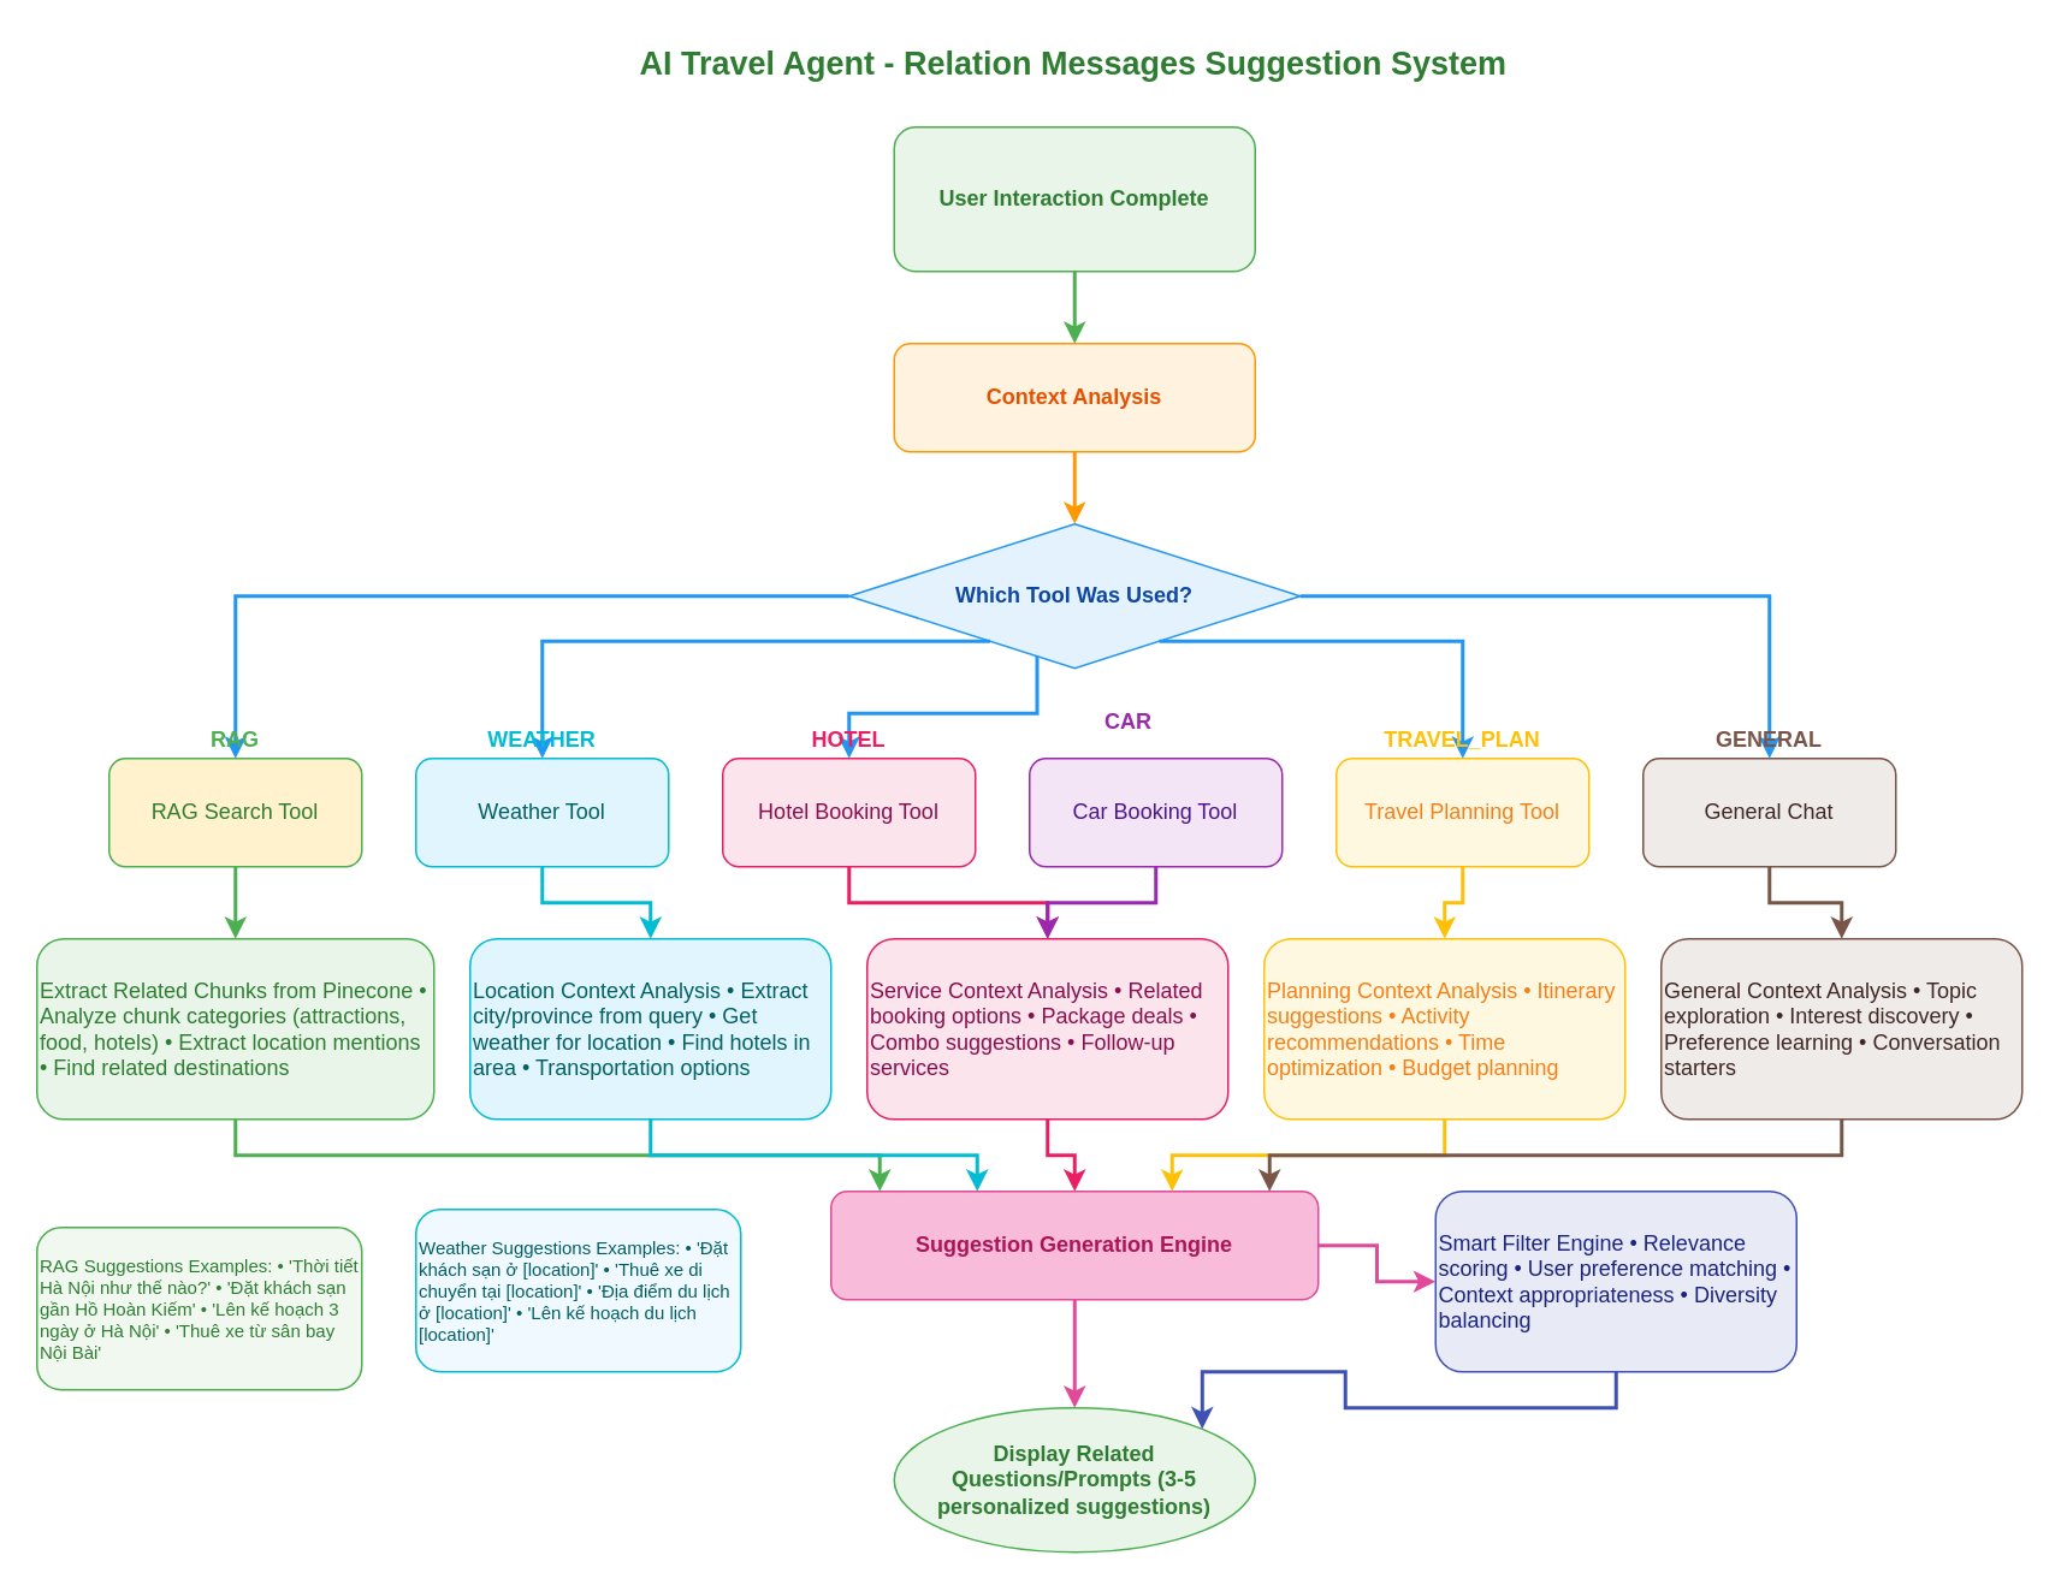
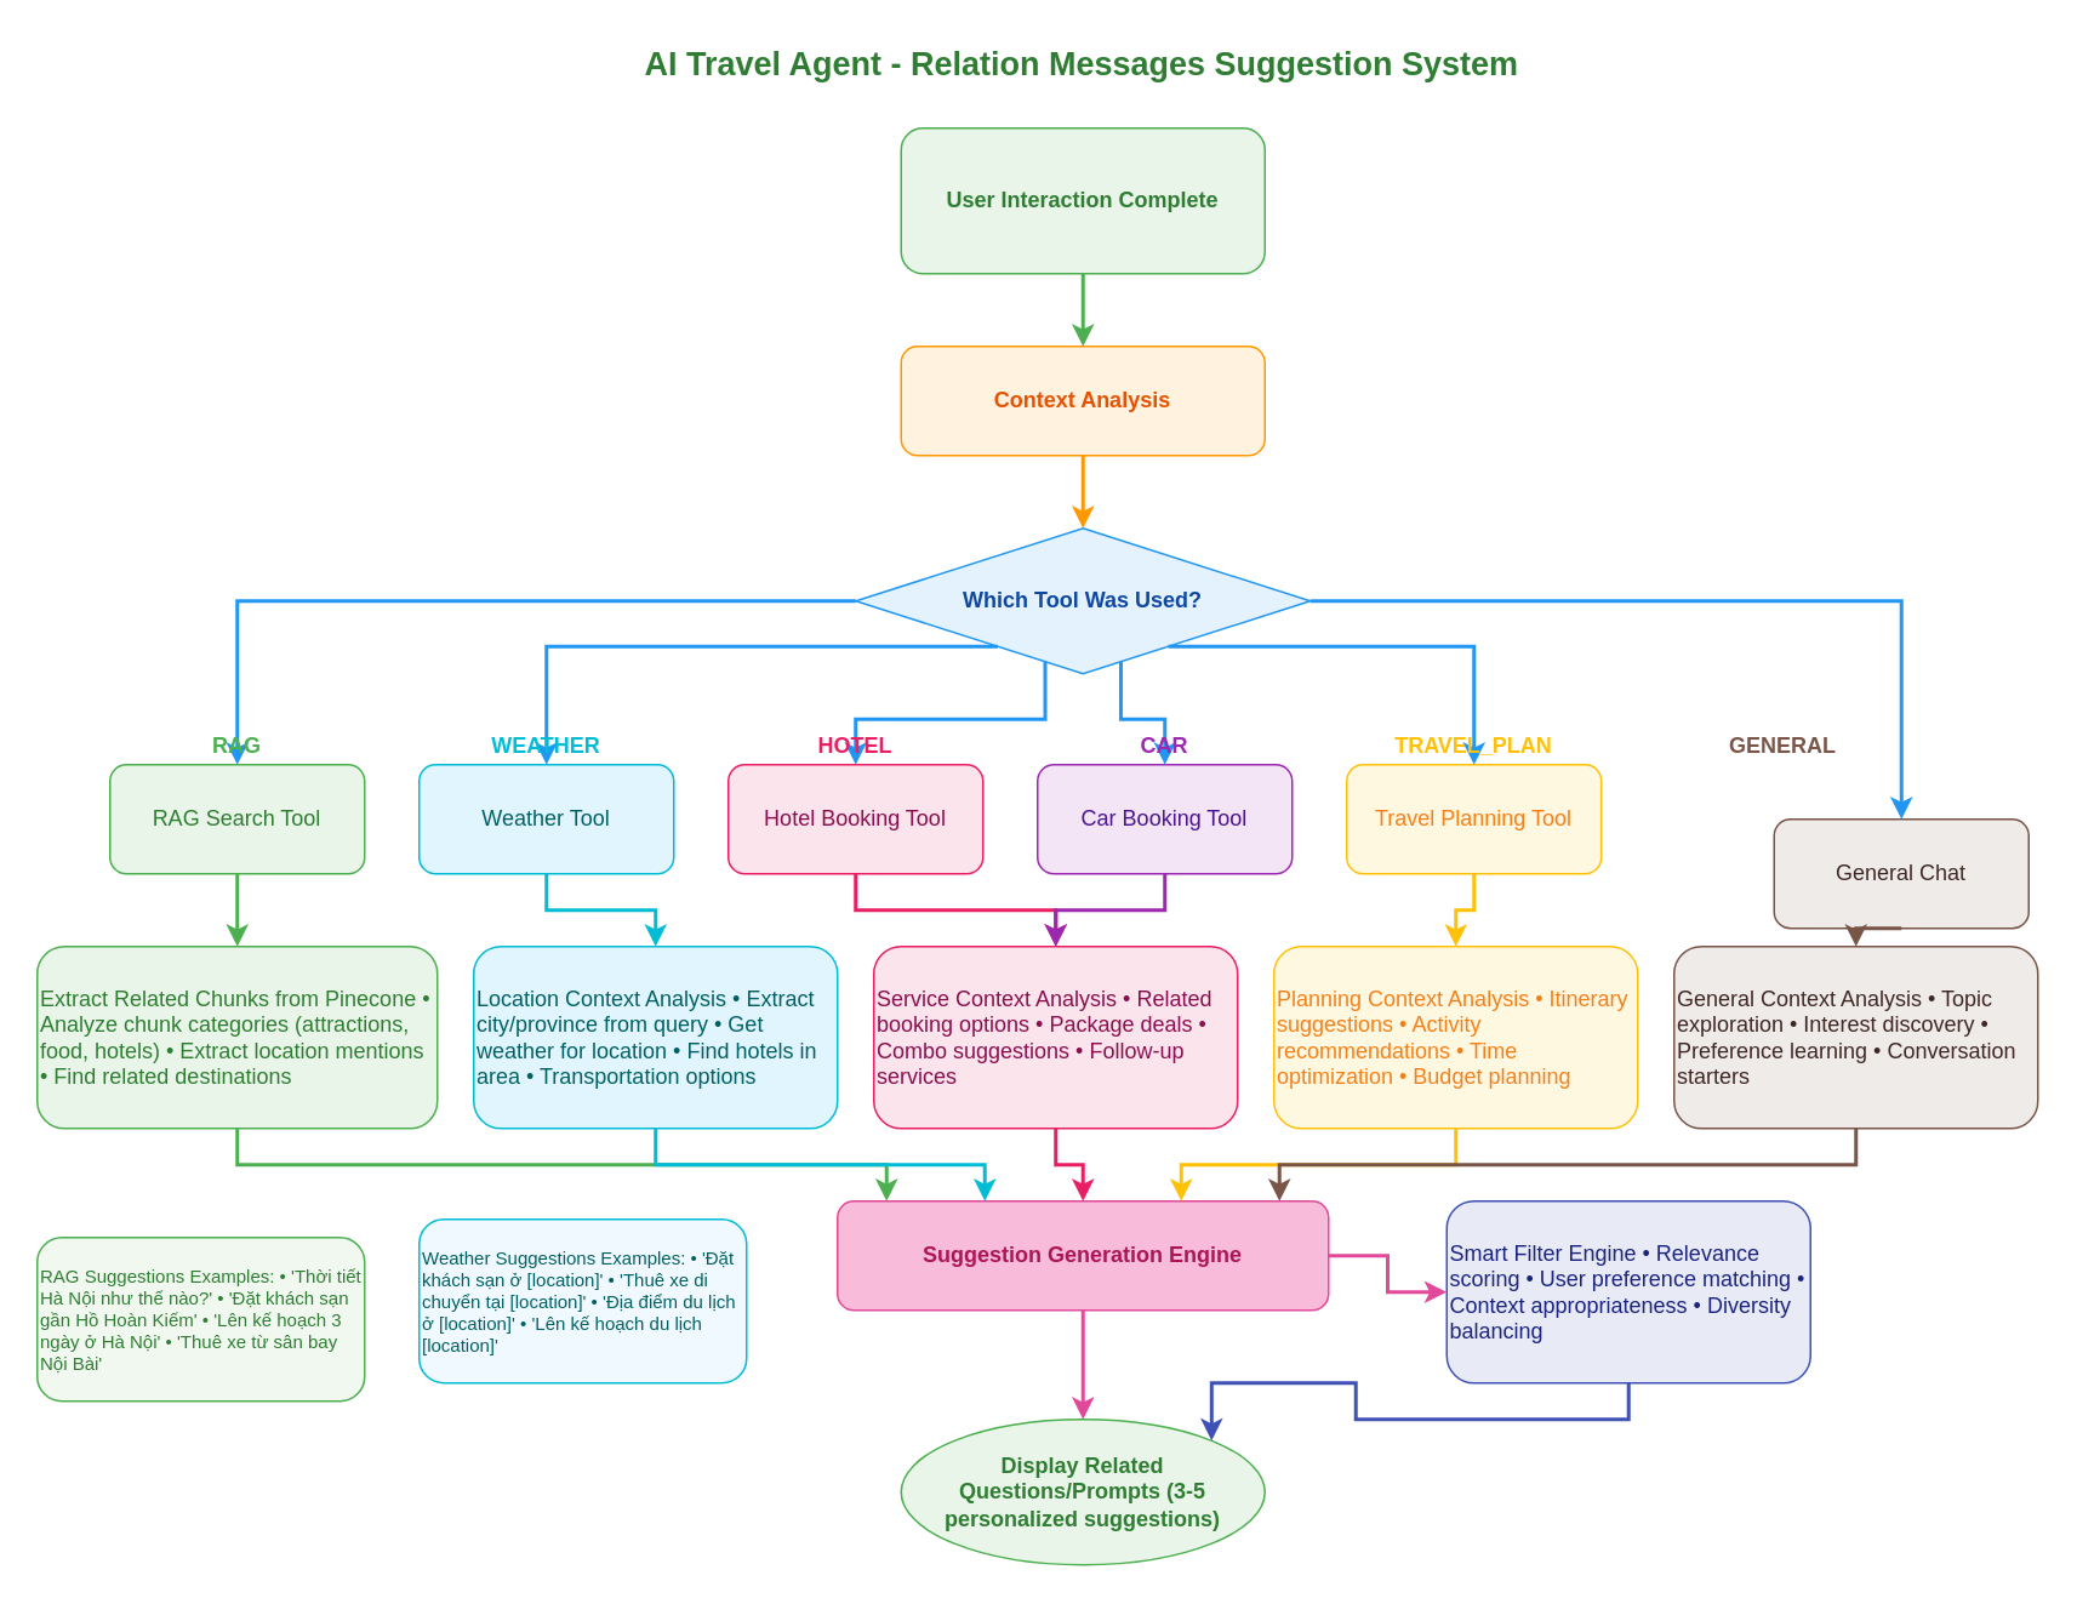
+ <mxCell id="25" style="edgeStyle=orthogonalEdgeStyle;rounded=0;orthogonalLoop=1;jettySize=auto;html=1;exitX=0.6;exitY=1;exitDx=0;exitDy=0;entryX=0.5;entryY=0;entryDx=0;entryDy=0;strokeColor=#2196F3;strokeWidth=2;" parent="1" source="5" target="9" edge="1"><mxGeometry relative="1" as="geometry" /></mxCell>
- <mxCell id="47" value="CAR" style="text;html=1;strokeColor=none;fillColor=none;align=center;verticalAlign=middle;whiteSpace=wrap;rounded=0;fontSize=12;fontStyle=1;fontColor=#9C27B0;" parent="1" vertex="1"><mxGeometry x="590" y="390" width="70" height="20" as="geometry" /></mxCell>
+ <mxCell id="47" value="CAR" style="text;html=1;strokeColor=none;fillColor=none;align=center;verticalAlign=middle;whiteSpace=wrap;rounded=0;fontSize=12;fontStyle=1;fontColor=#9C27B0;" parent="1" vertex="1"><mxGeometry x="605" y="400" width="70" height="20" as="geometry" /></mxCell>
- <mxCell id="6" value="RAG Search Tool" style="rounded=1;whiteSpace=wrap;html=1;fillColor=#fff2cc;strokeColor=#4CAF50;fontColor=#2E7D32;" parent="1" vertex="1"><mxGeometry x="60" y="420" width="140" height="60" as="geometry" /></mxCell>
+ <mxCell id="6" value="RAG Search Tool" style="rounded=1;whiteSpace=wrap;html=1;fillColor=#E8F5E8;strokeColor=#4CAF50;fontColor=#2E7D32;" parent="1" vertex="1"><mxGeometry x="60" y="420" width="140" height="60" as="geometry" /></mxCell>
- <mxCell id="11" value="General Chat" style="rounded=1;whiteSpace=wrap;html=1;fillColor=#EFEBE9;strokeColor=#795548;fontColor=#3E2723;" parent="1" vertex="1"><mxGeometry x="910" y="420" width="140" height="60" as="geometry" /></mxCell>
+ <mxCell id="11" value="General Chat" style="rounded=1;whiteSpace=wrap;html=1;fillColor=#EFEBE9;strokeColor=#795548;fontColor=#3E2723;" parent="1" vertex="1"><mxGeometry x="975" y="450" width="140" height="60" as="geometry" /></mxCell>
